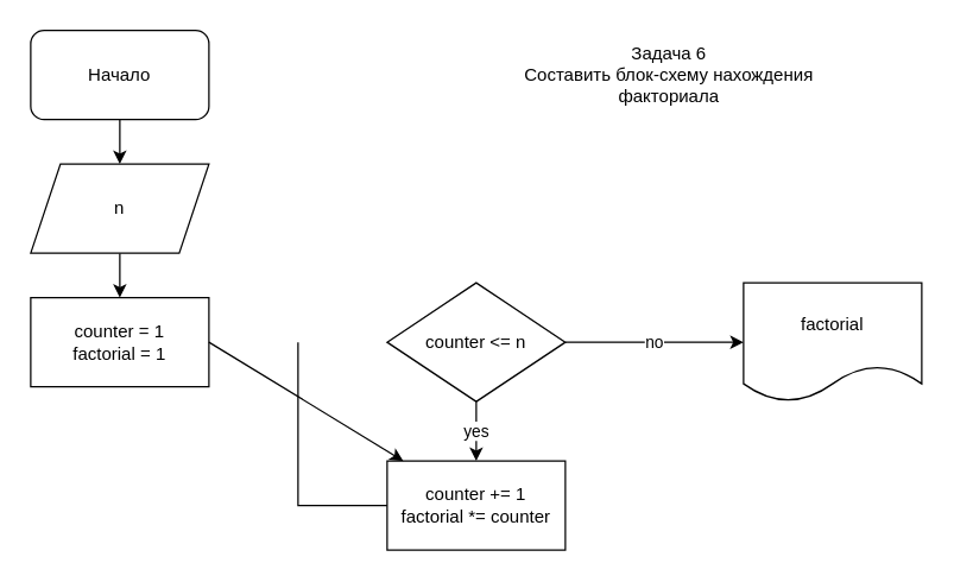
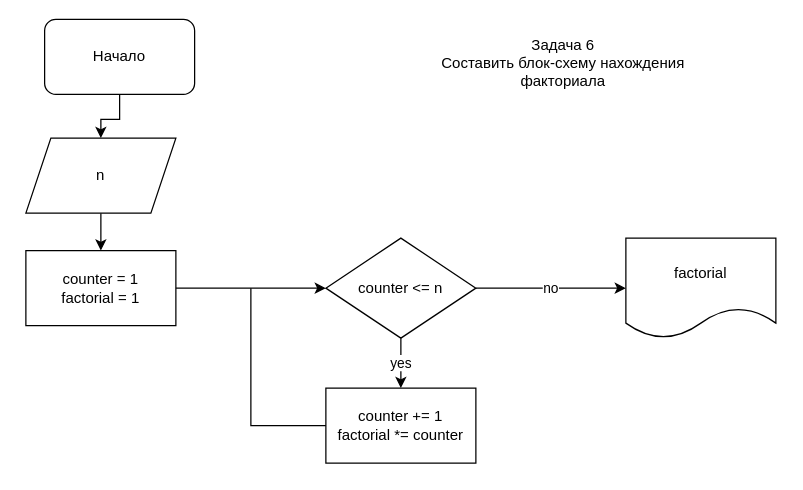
- <mxCell id="3" value="Начало" style="rounded=1;whiteSpace=wrap;html=1;" parent="1" vertex="1"><mxGeometry x="20" y="20" width="120" height="60" as="geometry" /></mxCell>
+ <mxCell id="3" value="Начало" style="rounded=1;whiteSpace=wrap;html=1;" parent="1" vertex="1"><mxGeometry x="35" y="15" width="120" height="60" as="geometry" /></mxCell>
- <mxCell id="12" value="" style="endArrow=classic;html=1;rounded=0;exitX=1;exitY=0.5;exitDx=0;exitDy=0;" parent="1" source="6" target="9" edge="1"><mxGeometry width="50" height="50" relative="1" as="geometry"><mxPoint x="520" y="490" as="sourcePoint" /><mxPoint x="560" y="450" as="targetPoint" /></mxGeometry></mxCell>
+ <mxCell id="12" value="" style="endArrow=classic;html=1;rounded=0;exitX=1;exitY=0.5;exitDx=0;exitDy=0;entryX=0;entryY=0.5;entryDx=0;entryDy=0;" parent="1" source="6" target="8" edge="1"><mxGeometry width="50" height="50" relative="1" as="geometry"><mxPoint x="520" y="490" as="sourcePoint" /><mxPoint x="560" y="450" as="targetPoint" /></mxGeometry></mxCell>
